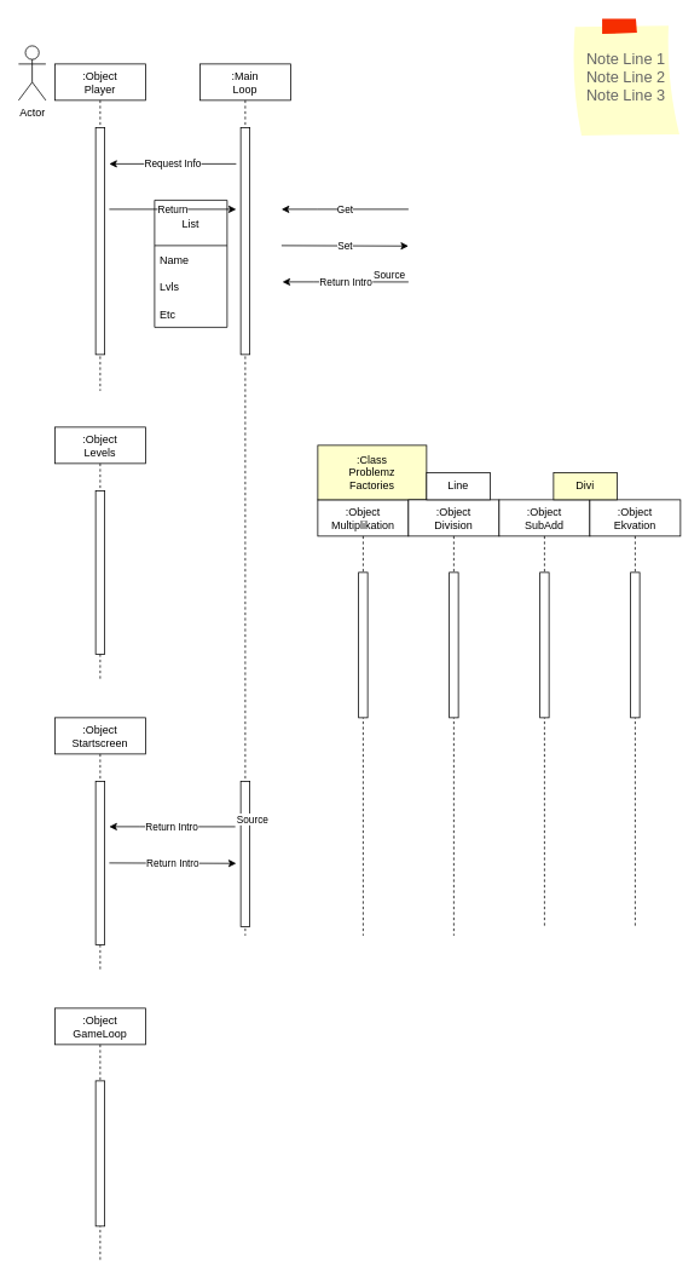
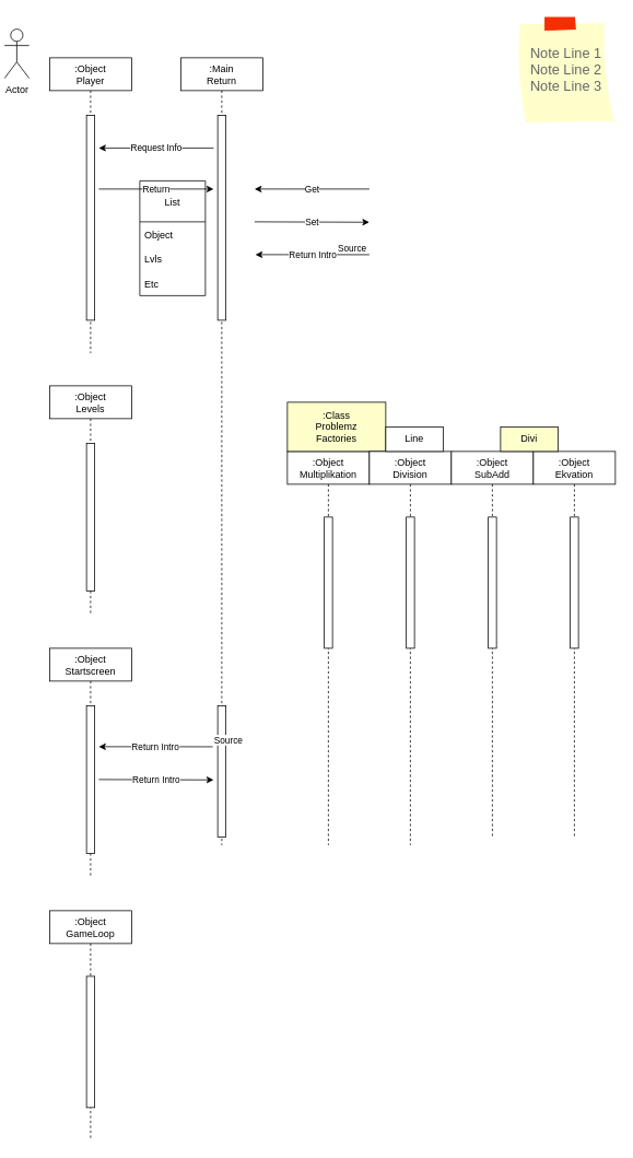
- <mxCell id="33" value="Actor" style="shape=umlActor;verticalLabelPosition=bottom;verticalAlign=top;html=1;outlineConnect=0;" parent="1" vertex="1"><mxGeometry x="20" y="50" width="30" height="60" as="geometry" /></mxCell>
+ <mxCell id="33" value="Actor" style="shape=umlActor;verticalLabelPosition=bottom;verticalAlign=top;html=1;outlineConnect=0;" parent="1" vertex="1"><mxGeometry x="5" y="35" width="30" height="60" as="geometry" /></mxCell>
- <mxCell id="16" value=":Main&#10;Loop" style="shape=umlLifeline;perimeter=lifelinePerimeter;container=1;collapsible=0;recursiveResize=0;rounded=0;shadow=0;strokeWidth=1;" parent="1" vertex="1"><mxGeometry x="220" y="70" width="100" height="960" as="geometry" /></mxCell>
+ <mxCell id="16" value=":Main&#10;Return" style="shape=umlLifeline;perimeter=lifelinePerimeter;container=1;collapsible=0;recursiveResize=0;rounded=0;shadow=0;strokeWidth=1;" parent="1" vertex="1"><mxGeometry x="220" y="70" width="100" height="960" as="geometry" /></mxCell>
- <mxCell id="18" value="Name" style="text;strokeColor=none;fillColor=none;align=left;verticalAlign=middle;spacingLeft=4;spacingRight=4;overflow=hidden;points=[[0,0.5],[1,0.5]];portConstraint=eastwest;rotatable=0;" parent="17" vertex="1"><mxGeometry y="50" width="80" height="30" as="geometry" /></mxCell>
+ <mxCell id="18" value="Object" style="text;strokeColor=none;fillColor=none;align=left;verticalAlign=middle;spacingLeft=4;spacingRight=4;overflow=hidden;points=[[0,0.5],[1,0.5]];portConstraint=eastwest;rotatable=0;" parent="17" vertex="1"><mxGeometry y="50" width="80" height="30" as="geometry" /></mxCell>
